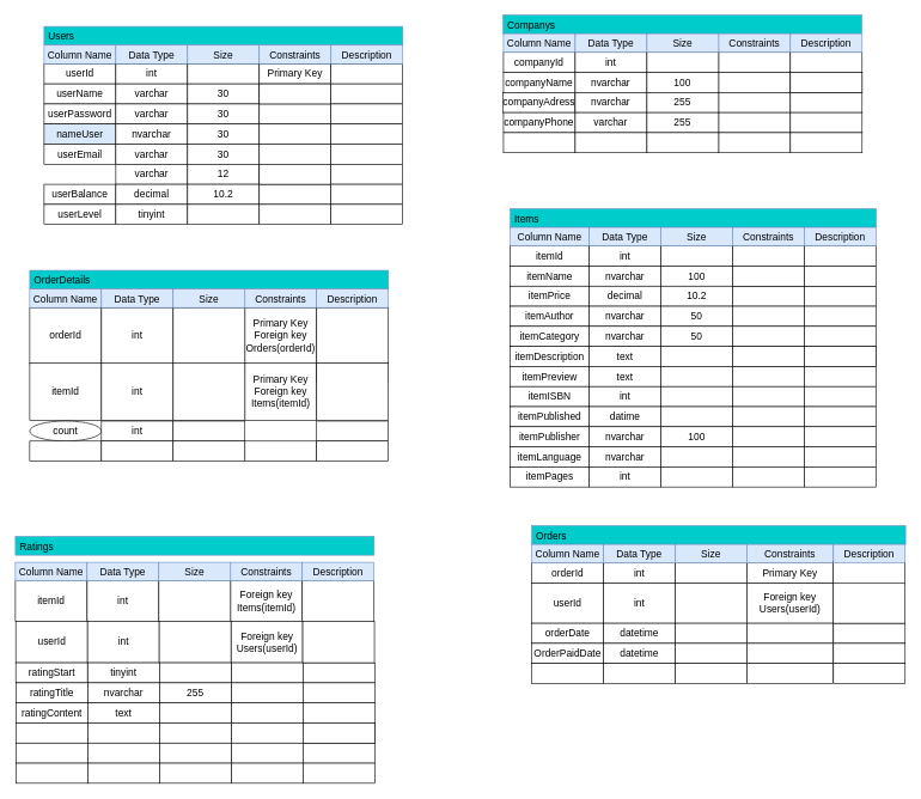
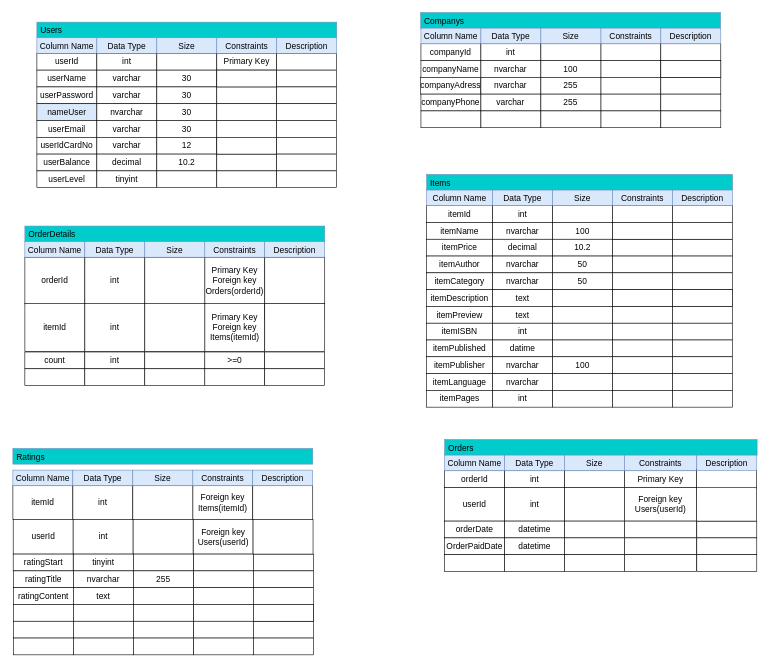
+ <mxCell id="28" value="&lt;span&gt;userIdCardNo&lt;/span&gt;" style="strokeWidth=1;whiteSpace=wrap;html=1;align=center;fontSize=14;" parent="1" vertex="1"><mxGeometry x="61" y="228" width="100" height="28" as="geometry" /></mxCell>
- <mxCell id="79" value="&lt;span&gt;count&lt;/span&gt;" style="ellipse;strokeWidth=1;whiteSpace=wrap;html=1;align=center;fontSize=14;" parent="1" vertex="1"><mxGeometry x="40.929" y="586" width="100" height="28" as="geometry" /></mxCell>
+ <mxCell id="79" value="&lt;span&gt;count&lt;/span&gt;" style="strokeWidth=1;whiteSpace=wrap;html=1;align=center;fontSize=14;" parent="1" vertex="1"><mxGeometry x="40.929" y="586" width="100" height="28" as="geometry" /></mxCell>
+ <mxCell id="81" value="&lt;span&gt;&amp;gt;=0&lt;/span&gt;" style="strokeWidth=1;whiteSpace=wrap;html=1;align=center;fontSize=14;" parent="1" vertex="1"><mxGeometry x="340.929" y="586" width="100" height="28" as="geometry" /></mxCell>
